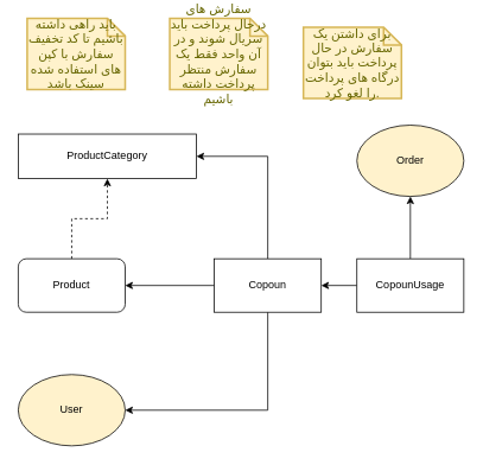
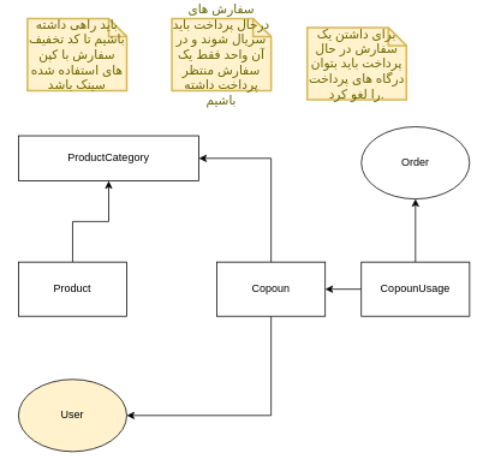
- <mxCell id="13" value="Order" style="ellipse;whiteSpace=wrap;html=1;fillColor=#fff2cc;" vertex="1" parent="1"><mxGeometry x="400" y="140" width="120" height="80" as="geometry" /></mxCell>
+ <mxCell id="13" value="Order" style="ellipse;whiteSpace=wrap;html=1;" vertex="1" parent="1"><mxGeometry x="400" y="140" width="120" height="80" as="geometry" /></mxCell>
- <mxCell id="2" style="edgeStyle=orthogonalEdgeStyle;rounded=0;orthogonalLoop=1;jettySize=auto;html=1;exitX=0.5;exitY=0;exitDx=0;exitDy=0;entryX=0.5;entryY=1;entryDx=0;entryDy=0;dashed=1;" edge="1" parent="1" source="3" target="4"><mxGeometry relative="1" as="geometry" /></mxCell>
+ <mxCell id="2" style="edgeStyle=orthogonalEdgeStyle;rounded=0;orthogonalLoop=1;jettySize=auto;html=1;exitX=0.5;exitY=0;exitDx=0;exitDy=0;entryX=0.5;entryY=1;entryDx=0;entryDy=0;" edge="1" parent="1" source="3" target="4"><mxGeometry relative="1" as="geometry" /></mxCell>
- <mxCell id="3" value="Product" style="whiteSpace=wrap;html=1;rounded=1;" vertex="1" parent="1"><mxGeometry x="20" y="290" width="120" height="60" as="geometry" /></mxCell>
+ <mxCell id="3" value="Product" style="rounded=0;whiteSpace=wrap;html=1;" vertex="1" parent="1"><mxGeometry x="20" y="290" width="120" height="60" as="geometry" /></mxCell>
- <mxCell id="5" style="edgeStyle=orthogonalEdgeStyle;rounded=0;orthogonalLoop=1;jettySize=auto;html=1;exitX=0;exitY=0.5;exitDx=0;exitDy=0;entryX=1;entryY=0.5;entryDx=0;entryDy=0;" edge="1" parent="1" source="8" target="3"><mxGeometry relative="1" as="geometry" /></mxCell>
